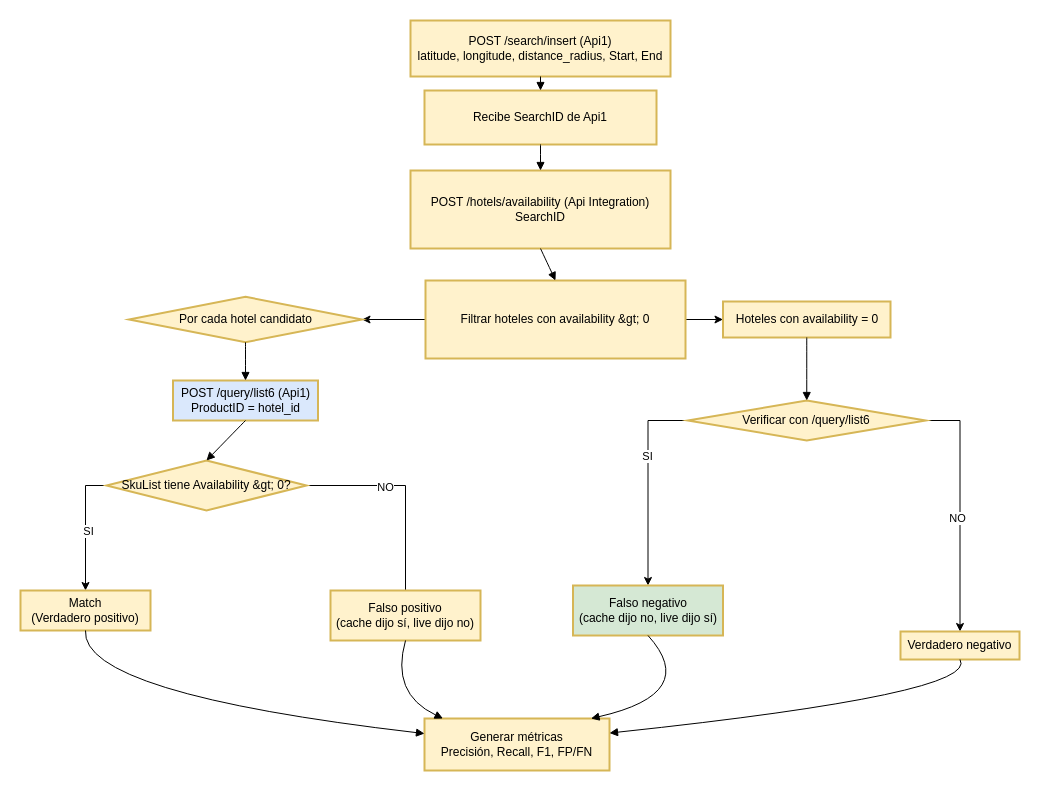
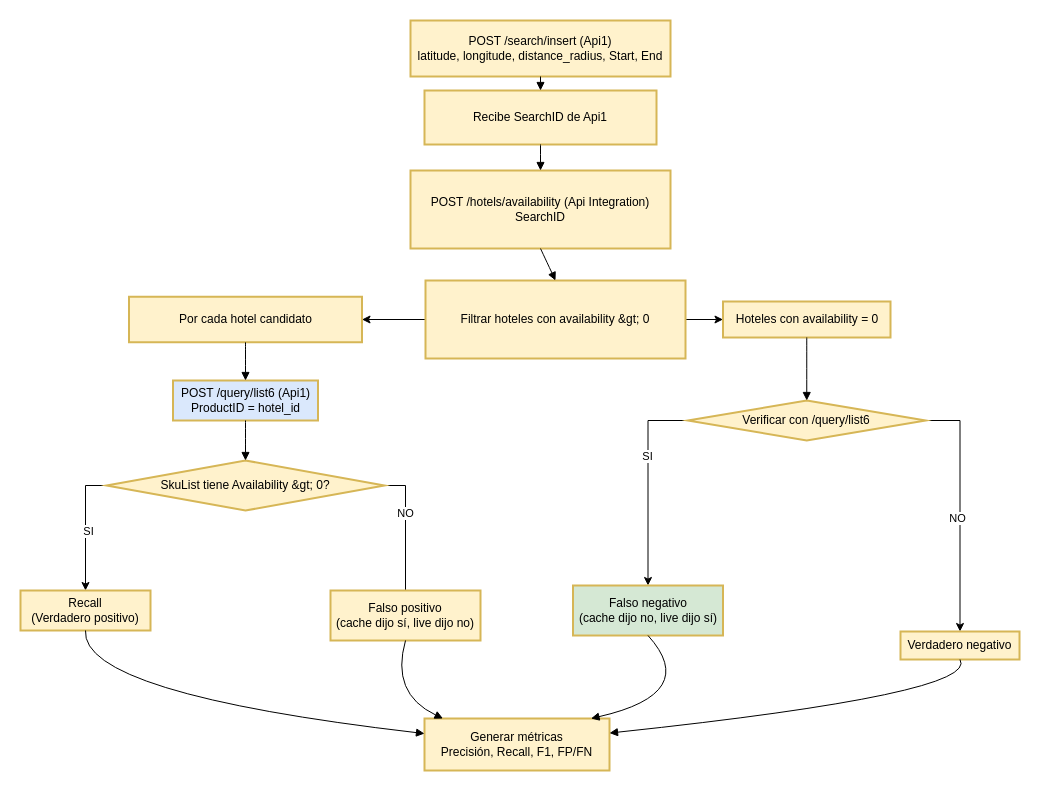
- <mxCell id="8" value="Por cada hotel candidato" style="rhombus;strokeWidth=2;whiteSpace=wrap;fillColor=#fff2cc;strokeColor=#d6b656;" vertex="1" parent="1"><mxGeometry x="128.5" y="296.25" width="233" height="45.5" as="geometry" /></mxCell>
+ <mxCell id="8" value="Por cada hotel candidato" style="strokeWidth=2;whiteSpace=wrap;fillColor=#fff2cc;strokeColor=#d6b656;rounded=0;" vertex="1" parent="1"><mxGeometry x="128.5" y="296.25" width="233" height="45.5" as="geometry" /></mxCell>
- <mxCell id="14" value="SkuList tiene Availability &amp;gt; 0?" style="rhombus;strokeWidth=2;whiteSpace=wrap;fillColor=#fff2cc;strokeColor=#d6b656;" vertex="1" parent="1"><mxGeometry x="106" y="460" width="200" height="50" as="geometry" /></mxCell>
+ <mxCell id="14" value="SkuList tiene Availability &amp;gt; 0?" style="rhombus;strokeWidth=2;whiteSpace=wrap;fillColor=#fff2cc;strokeColor=#d6b656;" vertex="1" parent="1"><mxGeometry x="106" y="460" width="278" height="50" as="geometry" /></mxCell>
- <mxCell id="15" value="Match&#10;(Verdadero positivo)" style="whiteSpace=wrap;strokeWidth=2;fillColor=#fff2cc;strokeColor=#d6b656;" vertex="1" parent="1"><mxGeometry x="20" y="590" width="130" height="40" as="geometry" /></mxCell>
+ <mxCell id="15" value="Recall&#10;(Verdadero positivo)" style="whiteSpace=wrap;strokeWidth=2;fillColor=#fff2cc;strokeColor=#d6b656;" vertex="1" parent="1"><mxGeometry x="20" y="590" width="130" height="40" as="geometry" /></mxCell>
